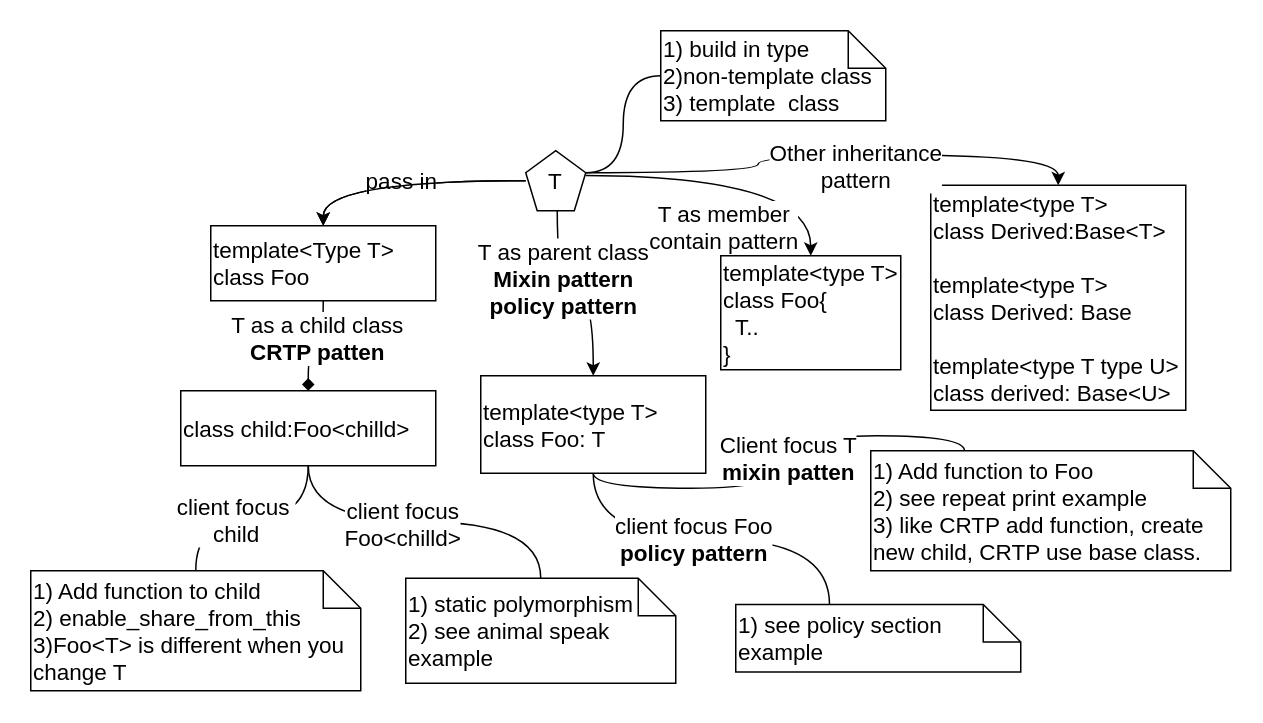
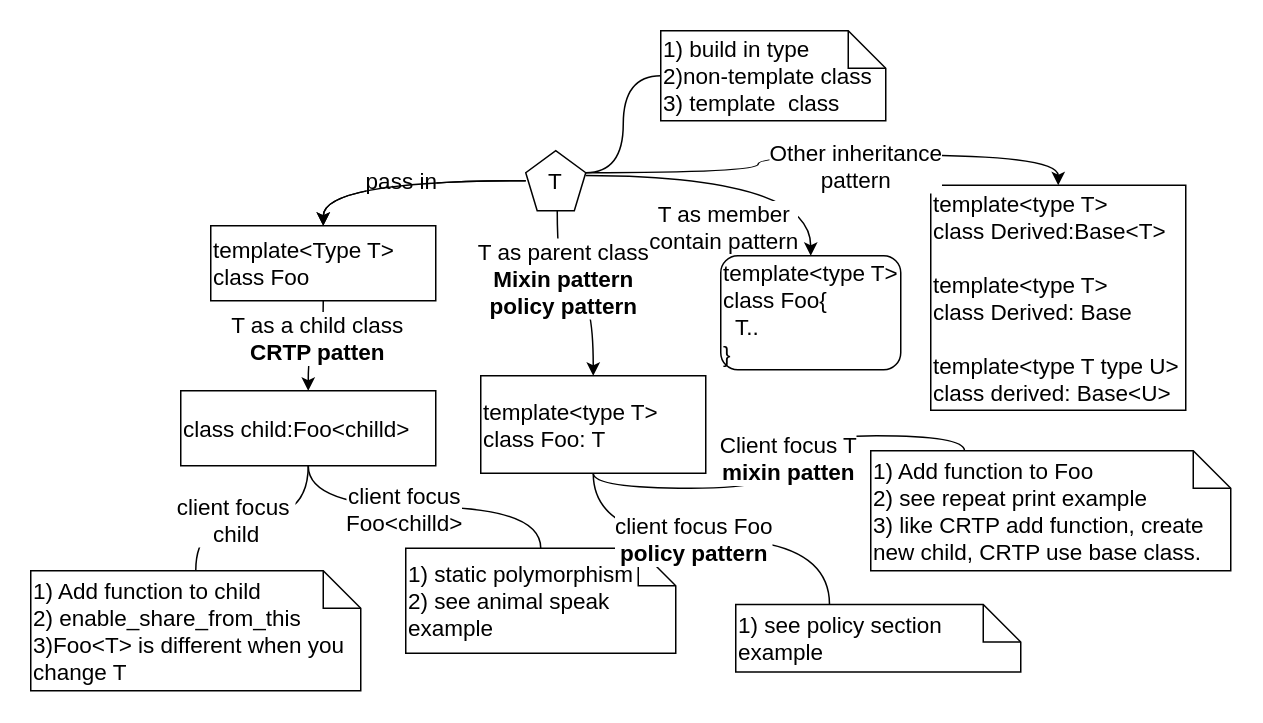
- <mxCell id="14" value="template&amp;lt;type T&amp;gt;&lt;br style=&quot;font-size: 15px;&quot;&gt;class Foo{&lt;br style=&quot;font-size: 15px;&quot;&gt;&amp;nbsp; T..&lt;br style=&quot;font-size: 15px;&quot;&gt;}" style="whiteSpace=wrap;html=1;align=left;fontSize=15;" vertex="1" parent="1"><mxGeometry x="480" y="170" width="120" height="76" as="geometry" /></mxCell>
+ <mxCell id="14" value="template&amp;lt;type T&amp;gt;&lt;br style=&quot;font-size: 15px;&quot;&gt;class Foo{&lt;br style=&quot;font-size: 15px;&quot;&gt;&amp;nbsp; T..&lt;br style=&quot;font-size: 15px;&quot;&gt;}" style="whiteSpace=wrap;html=1;align=left;fontSize=15;rounded=1;" vertex="1" parent="1"><mxGeometry x="480" y="170" width="120" height="76" as="geometry" /></mxCell>
- <mxCell id="3" value="" style="edgeStyle=orthogonalEdgeStyle;curved=1;rounded=0;orthogonalLoop=1;jettySize=auto;html=1;fontSize=15;endArrow=diamond;" edge="1" parent="1" source="7" target="8"><mxGeometry relative="1" as="geometry" /></mxCell>
+ <mxCell id="3" value="" style="edgeStyle=orthogonalEdgeStyle;curved=1;rounded=0;orthogonalLoop=1;jettySize=auto;html=1;fontSize=15;" edge="1" parent="1" source="7" target="8"><mxGeometry relative="1" as="geometry" /></mxCell>
- <mxCell id="21" value="1) static polymorphism&lt;br style=&quot;font-size: 15px;&quot;&gt;2) see animal speak example" style="shape=note2;boundedLbl=1;whiteSpace=wrap;html=1;size=25;verticalAlign=middle;align=left;horizontal=1;labelPosition=center;verticalLabelPosition=middle;fontSize=15;" vertex="1" parent="1"><mxGeometry x="270" y="385" width="180" height="70" as="geometry" /></mxCell>
+ <mxCell id="21" value="1) static polymorphism&lt;br style=&quot;font-size: 15px;&quot;&gt;2) see animal speak example" style="shape=note2;boundedLbl=1;whiteSpace=wrap;html=1;size=25;verticalAlign=middle;align=left;horizontal=1;labelPosition=center;verticalLabelPosition=middle;fontSize=15;" vertex="1" parent="1"><mxGeometry x="270" y="365" width="180" height="70" as="geometry" /></mxCell>
